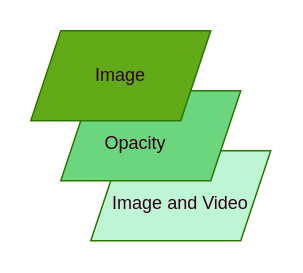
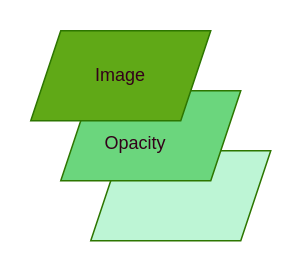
- <mxCell id="5" value="&lt;font color=&quot;#33001a&quot;&gt;Image and Video&lt;/font&gt;" style="text;html=1;strokeColor=none;fillColor=none;align=center;verticalAlign=middle;whiteSpace=wrap;rounded=0;" parent="1" vertex="1"><mxGeometry x="70" y="120" width="100" height="30" as="geometry" /></mxCell>
